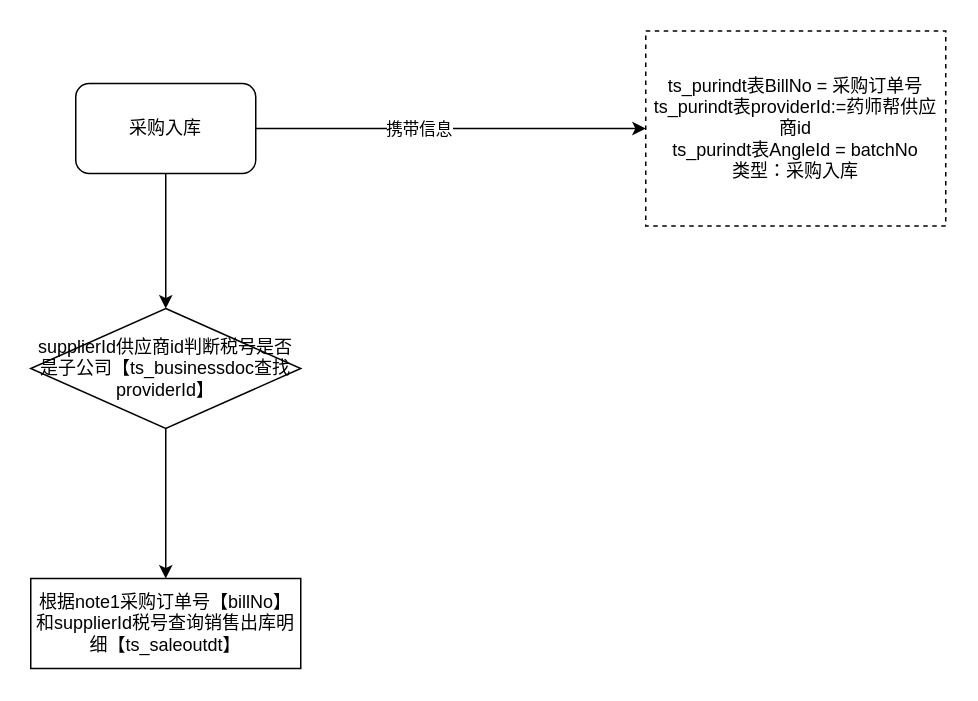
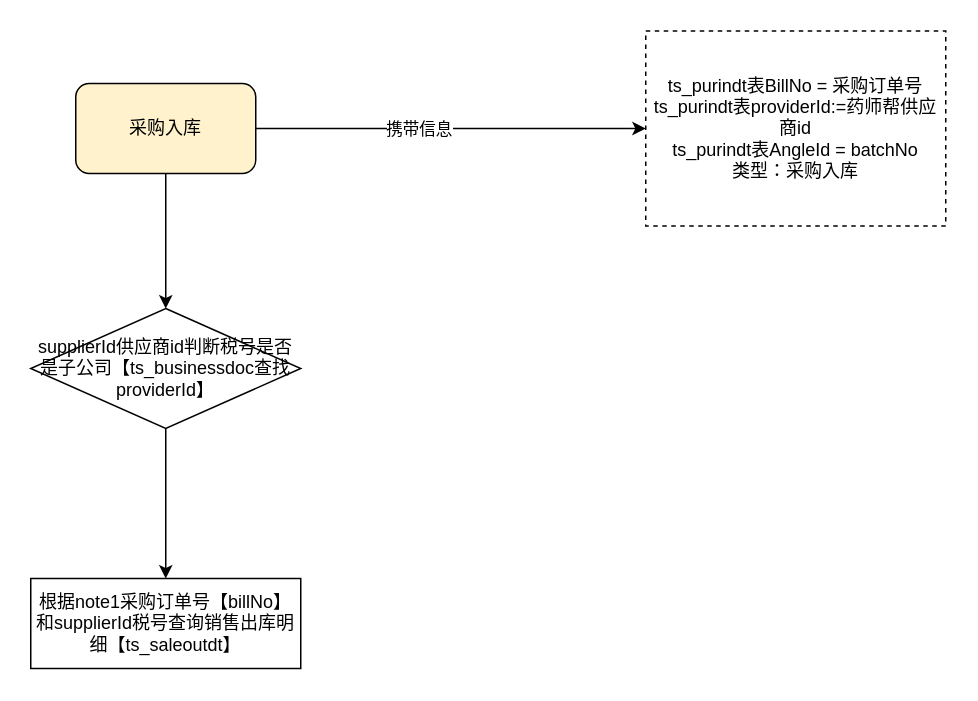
- <mxCell id="5" value="采购入库" style="rounded=1;whiteSpace=wrap;html=1;" vertex="1" parent="1"><mxGeometry x="50" y="55" width="120" height="60" as="geometry" /></mxCell>
+ <mxCell id="5" value="采购入库" style="rounded=1;whiteSpace=wrap;html=1;fillColor=#fff2cc;" vertex="1" parent="1"><mxGeometry x="50" y="55" width="120" height="60" as="geometry" /></mxCell>
